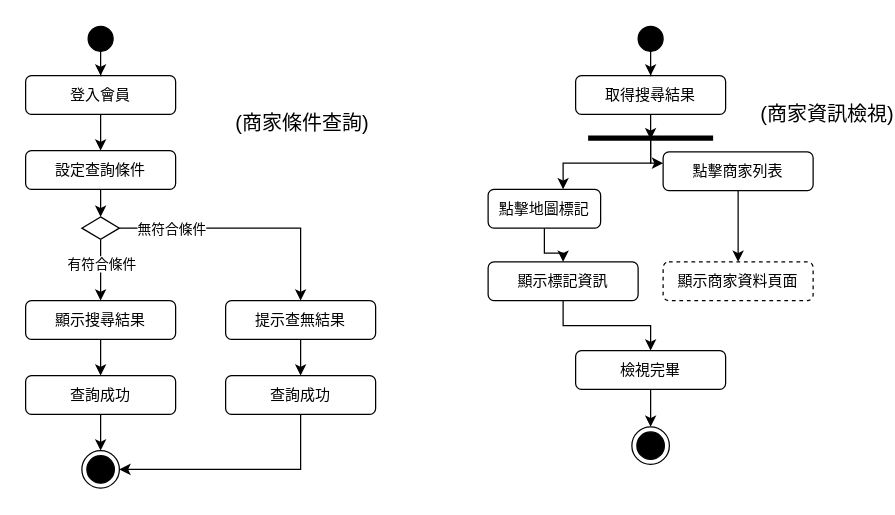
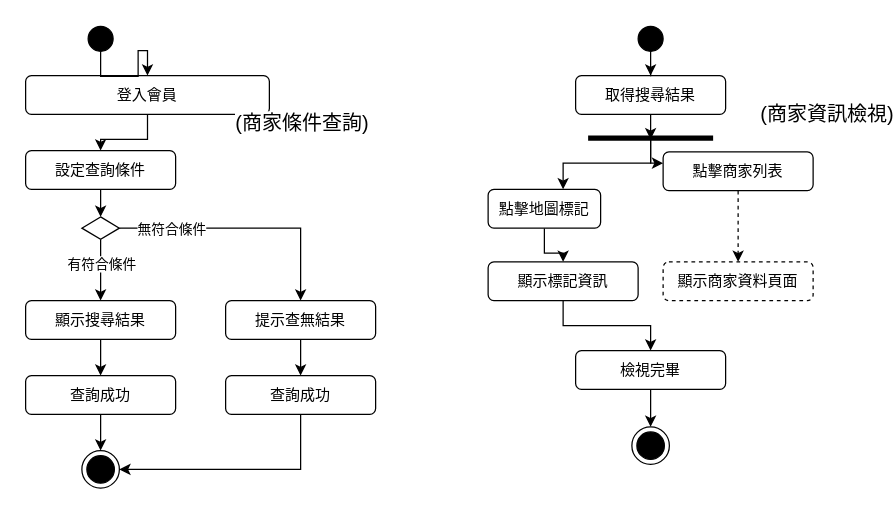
- <mxCell id="8" value="登入會員" style="rounded=1;whiteSpace=wrap;html=1;" vertex="1" parent="1"><mxGeometry x="20" y="60" width="120" height="31" as="geometry" /></mxCell>
+ <mxCell id="8" value="登入會員" style="rounded=1;whiteSpace=wrap;html=1;" vertex="1" parent="1"><mxGeometry x="20" y="60" width="195" height="31" as="geometry" /></mxCell>
- <mxCell id="34" style="edgeStyle=orthogonalEdgeStyle;rounded=0;orthogonalLoop=1;jettySize=auto;html=1;entryX=0.5;entryY=0;entryDx=0;entryDy=0;" edge="1" parent="1" source="35" target="40"><mxGeometry relative="1" as="geometry" /></mxCell>
+ <mxCell id="34" style="edgeStyle=orthogonalEdgeStyle;rounded=0;orthogonalLoop=1;jettySize=auto;html=1;entryX=0.5;entryY=0;entryDx=0;entryDy=0;dashed=1;" edge="1" parent="1" source="35" target="40"><mxGeometry relative="1" as="geometry" /></mxCell>
